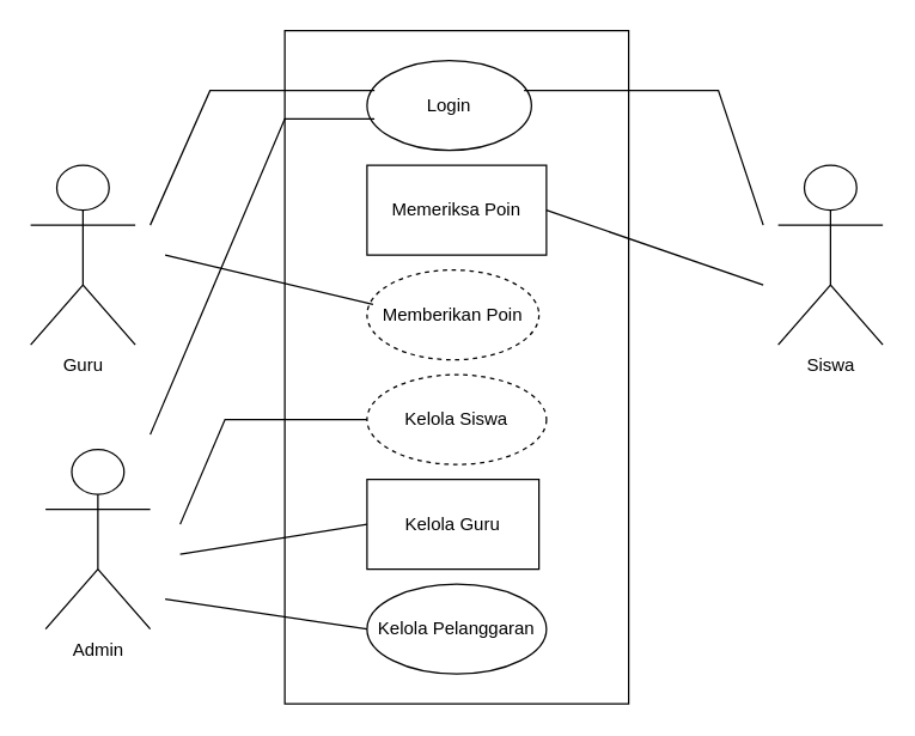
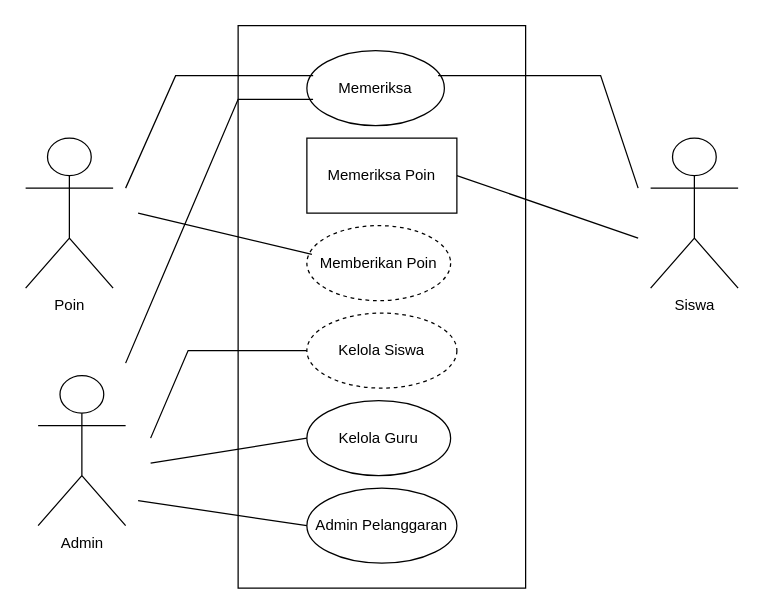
- <mxCell id="6" value="Login" style="ellipse;whiteSpace=wrap;html=1;" vertex="1" parent="1"><mxGeometry x="245" y="40" width="110" height="60" as="geometry" /></mxCell>
+ <mxCell id="6" value="Memeriksa" style="ellipse;whiteSpace=wrap;html=1;" vertex="1" parent="1"><mxGeometry x="245" y="40" width="110" height="60" as="geometry" /></mxCell>
- <mxCell id="3" value="Guru" style="shape=umlActor;verticalLabelPosition=bottom;verticalAlign=top;html=1;outlineConnect=0;" vertex="1" parent="1"><mxGeometry x="20" y="110" width="70" height="120" as="geometry" /></mxCell>
+ <mxCell id="3" value="Poin" style="shape=umlActor;verticalLabelPosition=bottom;verticalAlign=top;html=1;outlineConnect=0;" vertex="1" parent="1"><mxGeometry x="20" y="110" width="70" height="120" as="geometry" /></mxCell>
- <mxCell id="11" value="Kelola Guru" style="whiteSpace=wrap;html=1;rounded=0;" vertex="1" parent="1"><mxGeometry x="245" y="320" width="115" height="60" as="geometry" /></mxCell>
+ <mxCell id="11" value="Kelola Guru" style="ellipse;whiteSpace=wrap;html=1;" vertex="1" parent="1"><mxGeometry x="245" y="320" width="115" height="60" as="geometry" /></mxCell>
- <mxCell id="10" value="Kelola Pelanggaran" style="ellipse;whiteSpace=wrap;html=1;" vertex="1" parent="1"><mxGeometry x="245" y="390" width="120" height="60" as="geometry" /></mxCell>
+ <mxCell id="10" value="Admin Pelanggaran" style="ellipse;whiteSpace=wrap;html=1;" vertex="1" parent="1"><mxGeometry x="245" y="390" width="120" height="60" as="geometry" /></mxCell>
